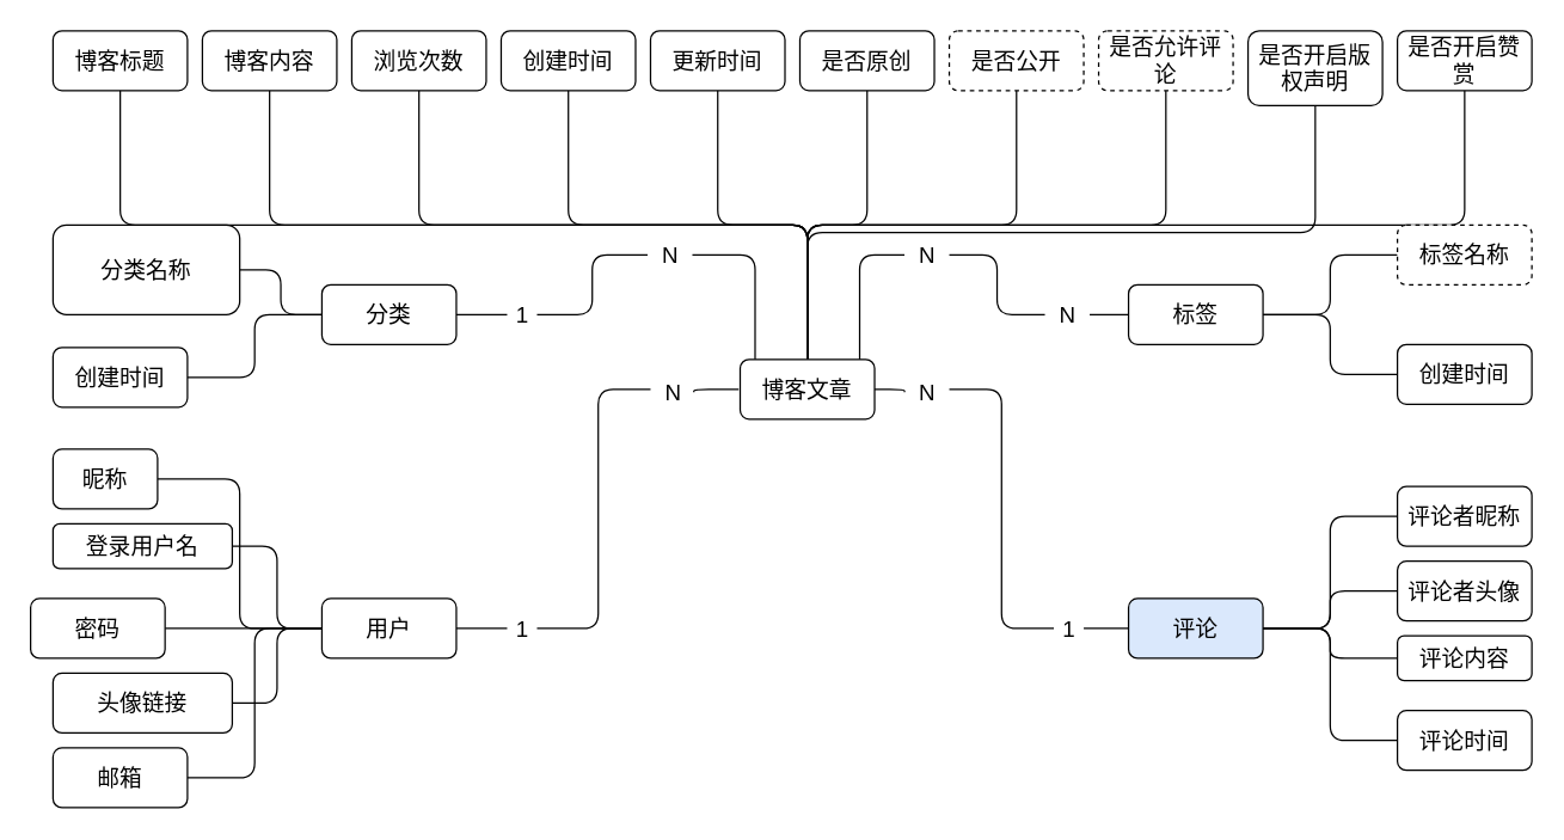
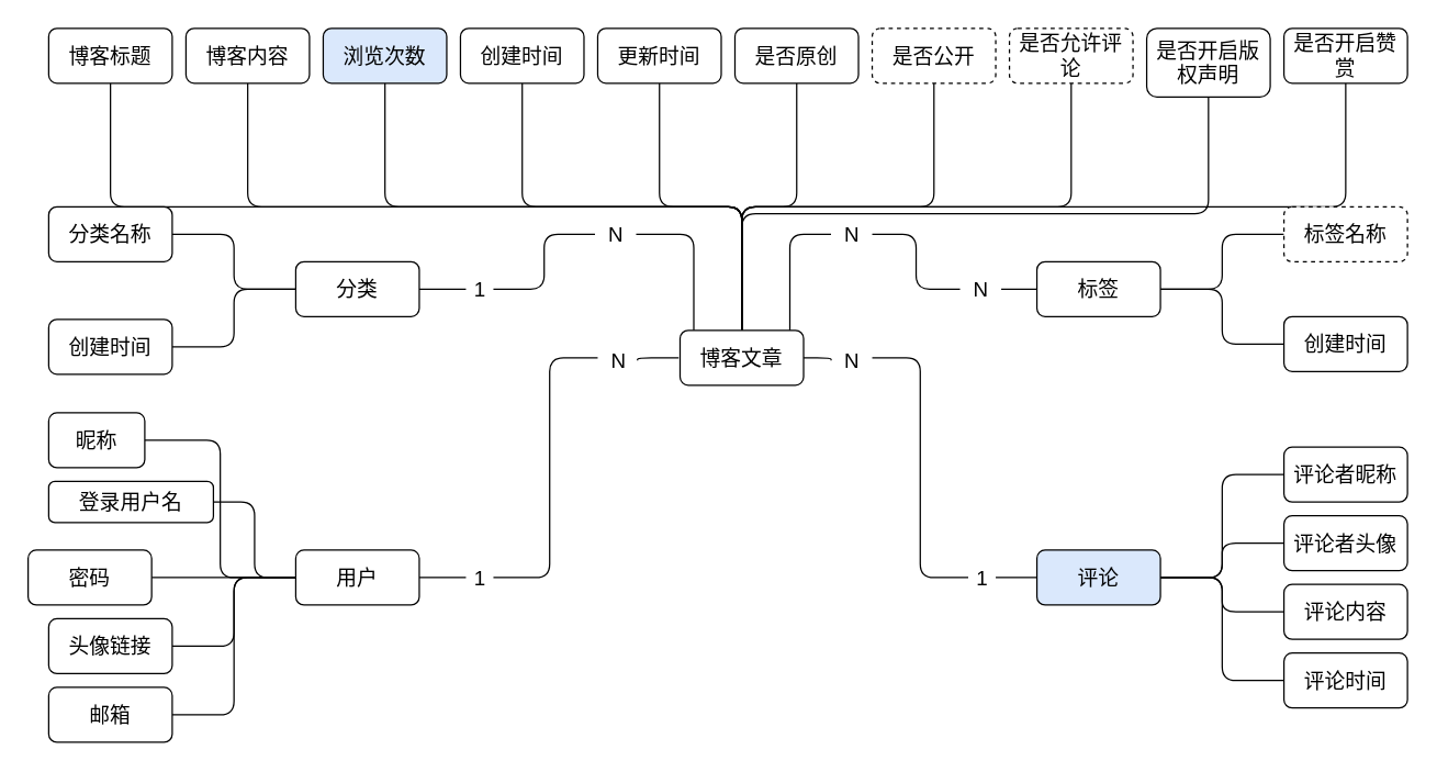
- <mxCell id="22" value="浏览次数" style="rounded=1;whiteSpace=wrap;html=1;fontSize=15;" vertex="1" parent="1"><mxGeometry x="235" y="20" width="90" height="40" as="geometry" /></mxCell>
+ <mxCell id="22" value="浏览次数" style="rounded=1;whiteSpace=wrap;html=1;fontSize=15;fillColor=#dae8fc;" vertex="1" parent="1"><mxGeometry x="235" y="20" width="90" height="40" as="geometry" /></mxCell>
- <mxCell id="30" value="分类名称" style="rounded=1;whiteSpace=wrap;html=1;fontSize=15;" vertex="1" parent="1"><mxGeometry x="35" y="150" width="125" height="60" as="geometry" /></mxCell>
+ <mxCell id="30" value="分类名称" style="rounded=1;whiteSpace=wrap;html=1;fontSize=15;" vertex="1" parent="1"><mxGeometry x="35" y="150" width="90" height="40" as="geometry" /></mxCell>
- <mxCell id="51" value="评论内容" style="rounded=1;whiteSpace=wrap;html=1;fontSize=15;" vertex="1" parent="1"><mxGeometry x="935" y="425" width="90" height="30" as="geometry" /></mxCell>
+ <mxCell id="51" value="评论内容" style="rounded=1;whiteSpace=wrap;html=1;fontSize=15;" vertex="1" parent="1"><mxGeometry x="935" y="425" width="90" height="40" as="geometry" /></mxCell>
- <mxCell id="40" value="头像链接" style="rounded=1;whiteSpace=wrap;html=1;fontSize=15;" vertex="1" parent="1"><mxGeometry x="35" y="450" width="120" height="40" as="geometry" /></mxCell>
+ <mxCell id="40" value="头像链接" style="rounded=1;whiteSpace=wrap;html=1;fontSize=15;" vertex="1" parent="1"><mxGeometry x="35" y="450" width="90" height="40" as="geometry" /></mxCell>
